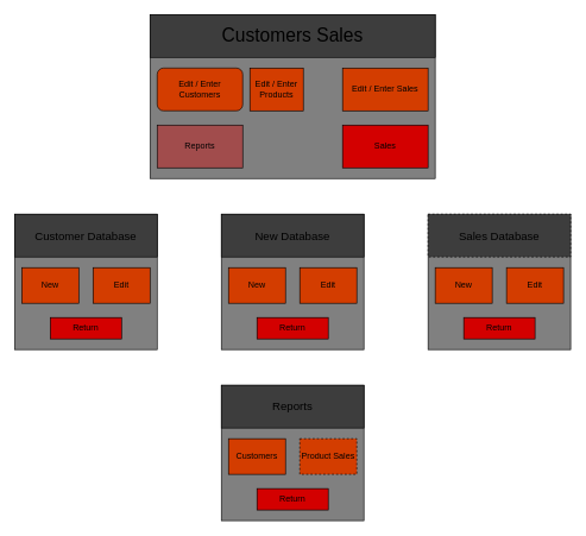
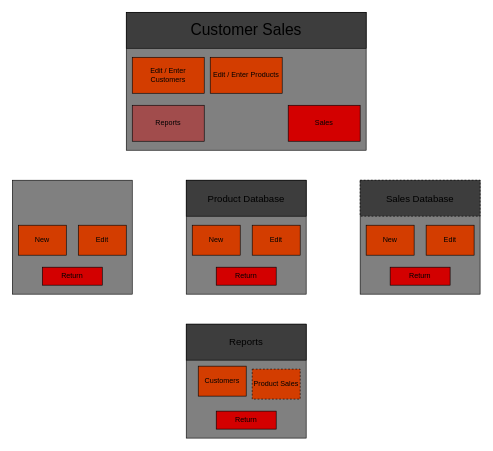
- <mxCell id="3" value="&lt;font style=&quot;font-size: 26px&quot;&gt;Customers Sales&lt;/font&gt;" style="rounded=0;whiteSpace=wrap;html=1;fillColor=#3D3D3D;" vertex="1" parent="1"><mxGeometry x="210" width="400" height="60" as="geometry" y="20" /></mxCell>
+ <mxCell id="3" value="&lt;font style=&quot;font-size: 26px&quot;&gt;Customer Sales&lt;/font&gt;" style="rounded=0;whiteSpace=wrap;html=1;fillColor=#3D3D3D;" vertex="1" parent="1"><mxGeometry x="210" width="400" height="60" as="geometry" y="20" /></mxCell>
- <mxCell id="6" value="Edit / Enter Customers" style="whiteSpace=wrap;html=1;fillColor=#d33d00;rounded=1;" vertex="1" parent="1"><mxGeometry x="220" y="95" width="120" height="60" as="geometry" /></mxCell>
+ <mxCell id="6" value="Edit / Enter Customers" style="rounded=0;whiteSpace=wrap;html=1;fillColor=#d33d00;" vertex="1" parent="1"><mxGeometry x="220" y="95" width="120" height="60" as="geometry" /></mxCell>
- <mxCell id="5" value="Edit / Enter Products" style="rounded=0;whiteSpace=wrap;html=1;fillColor=#d33d00;" vertex="1" parent="1"><mxGeometry x="350" y="95" width="75" height="60" as="geometry" /></mxCell>
+ <mxCell id="5" value="Edit / Enter Products" style="rounded=0;whiteSpace=wrap;html=1;fillColor=#d33d00;" vertex="1" parent="1"><mxGeometry x="350" y="95" width="120" height="60" as="geometry" /></mxCell>
- <mxCell id="4" value="Edit / Enter Sales" style="rounded=0;whiteSpace=wrap;html=1;fillColor=#d33d00;" vertex="1" parent="1"><mxGeometry x="480" y="95" width="120" height="60" as="geometry" /></mxCell>
- <mxCell id="10" value="&lt;font style=&quot;font-size: 16px&quot;&gt;Customer Database&lt;/font&gt;" style="rounded=0;whiteSpace=wrap;html=1;fillColor=#3D3D3D;" vertex="1" parent="1"><mxGeometry x="20" y="300" width="200" height="60" as="geometry" /></mxCell>
- <mxCell id="15" value="&lt;font style=&quot;font-size: 16px&quot;&gt;New Database&lt;/font&gt;" style="rounded=0;whiteSpace=wrap;html=1;fillColor=#3D3D3D;" vertex="1" parent="1"><mxGeometry x="310" y="300" width="200" height="60" as="geometry" /></mxCell>
+ <mxCell id="15" value="&lt;font style=&quot;font-size: 16px&quot;&gt;Product Database&lt;/font&gt;" style="rounded=0;whiteSpace=wrap;html=1;fillColor=#3D3D3D;" vertex="1" parent="1"><mxGeometry x="310" y="300" width="200" height="60" as="geometry" /></mxCell>
- <mxCell id="26" value="Customers" style="rounded=0;whiteSpace=wrap;html=1;fillColor=#d33d00;" vertex="1" parent="1"><mxGeometry x="320" y="615" width="80" height="50" as="geometry" /></mxCell>
+ <mxCell id="26" value="Customers" style="rounded=0;whiteSpace=wrap;html=1;fillColor=#d33d00;" vertex="1" parent="1"><mxGeometry x="330" y="610" width="80" height="50" as="geometry" /></mxCell>
